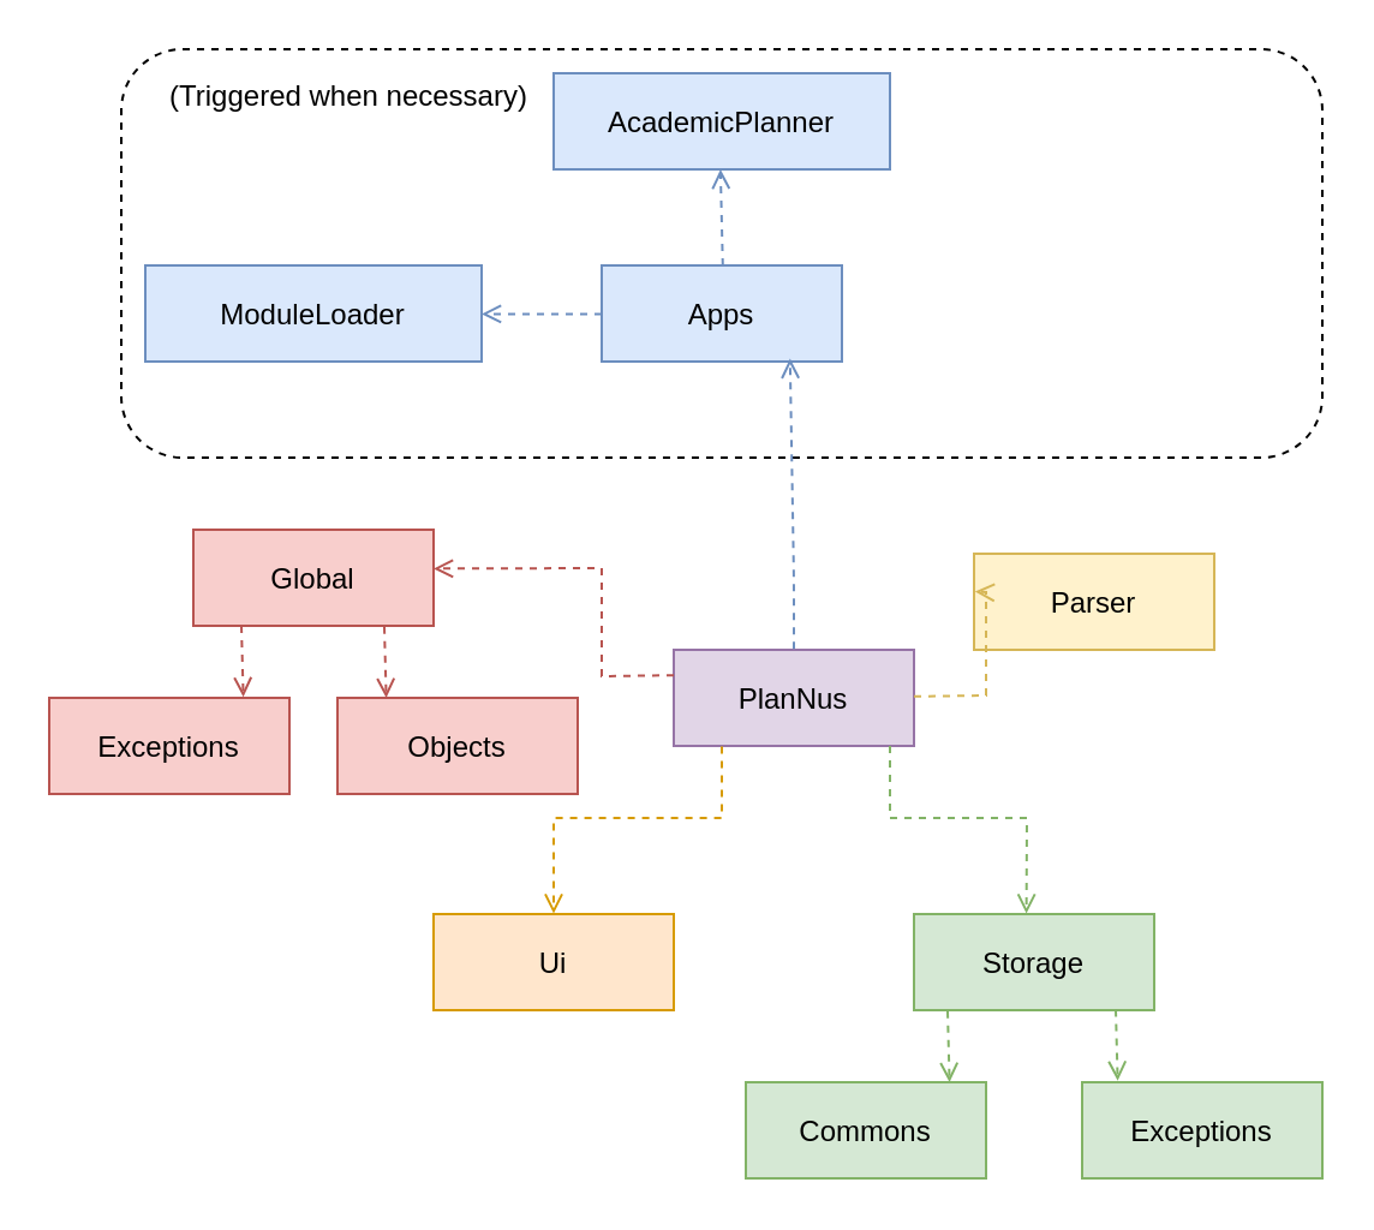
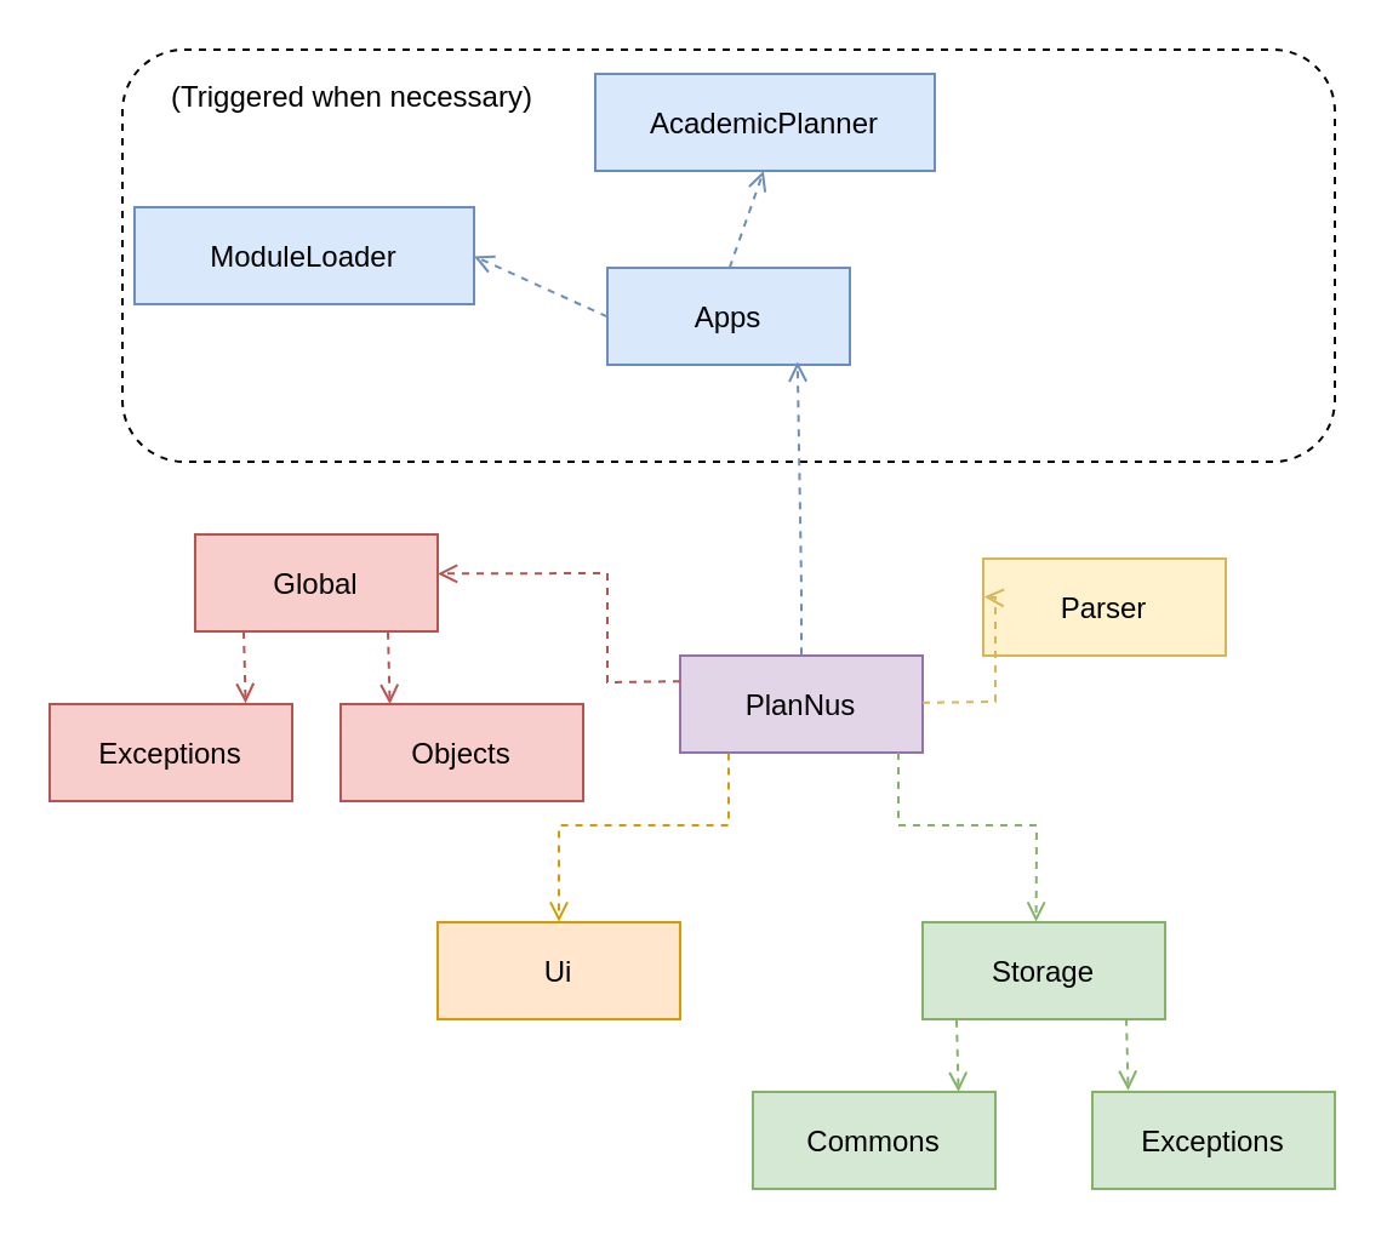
- <mxCell id="13" value="AcademicPlanner" style="shape=umlLifeline;perimeter=lifelinePerimeter;container=1;collapsible=0;recursiveResize=0;rounded=0;shadow=0;strokeWidth=1;fillColor=#dae8fc;strokeColor=#6c8ebf;" parent="1" vertex="1"><mxGeometry x="230" y="30" width="140" height="40" as="geometry" /></mxCell>
+ <mxCell id="13" value="AcademicPlanner" style="shape=umlLifeline;perimeter=lifelinePerimeter;container=1;collapsible=0;recursiveResize=0;rounded=0;shadow=0;strokeWidth=1;fillColor=#dae8fc;strokeColor=#6c8ebf;" parent="1" vertex="1"><mxGeometry x="245" y="30" width="140" height="40" as="geometry" /></mxCell>
- <mxCell id="14" value="ModuleLoader" style="shape=umlLifeline;perimeter=lifelinePerimeter;container=1;collapsible=0;recursiveResize=0;rounded=0;shadow=0;strokeWidth=1;fillColor=#dae8fc;strokeColor=#6c8ebf;" parent="1" vertex="1"><mxGeometry x="60" y="110" width="140" height="40" as="geometry" /></mxCell>
+ <mxCell id="14" value="ModuleLoader" style="shape=umlLifeline;perimeter=lifelinePerimeter;container=1;collapsible=0;recursiveResize=0;rounded=0;shadow=0;strokeWidth=1;fillColor=#dae8fc;strokeColor=#6c8ebf;" parent="1" vertex="1"><mxGeometry x="55" y="85" width="140" height="40" as="geometry" /></mxCell>
